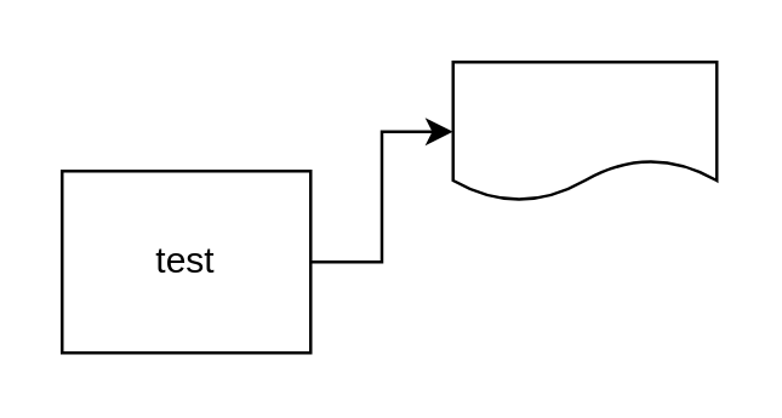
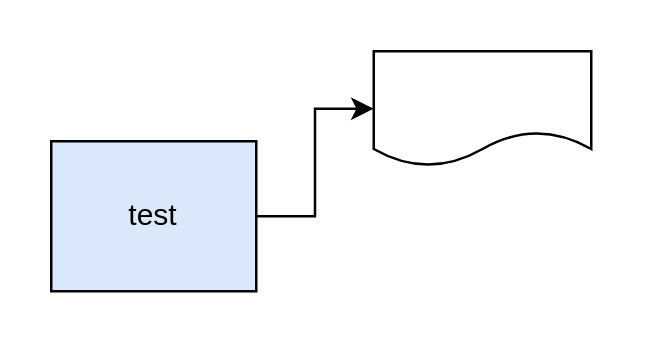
- <mxCell id="3" value="test&lt;br&gt;" style="rounded=0;whiteSpace=wrap;html=1;" vertex="1" parent="1"><mxGeometry x="20" y="56" width="82" height="60" as="geometry" /></mxCell>
+ <mxCell id="3" value="test&lt;br&gt;" style="rounded=0;whiteSpace=wrap;html=1;fillColor=#dae8fc;" vertex="1" parent="1"><mxGeometry x="20" y="56" width="82" height="60" as="geometry" /></mxCell>
